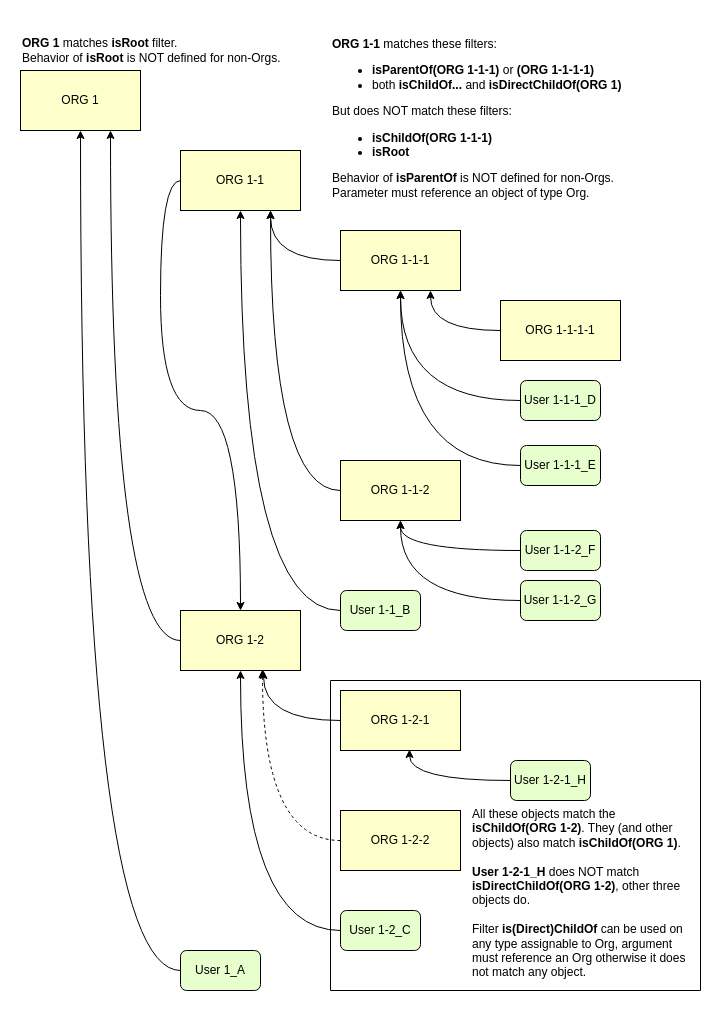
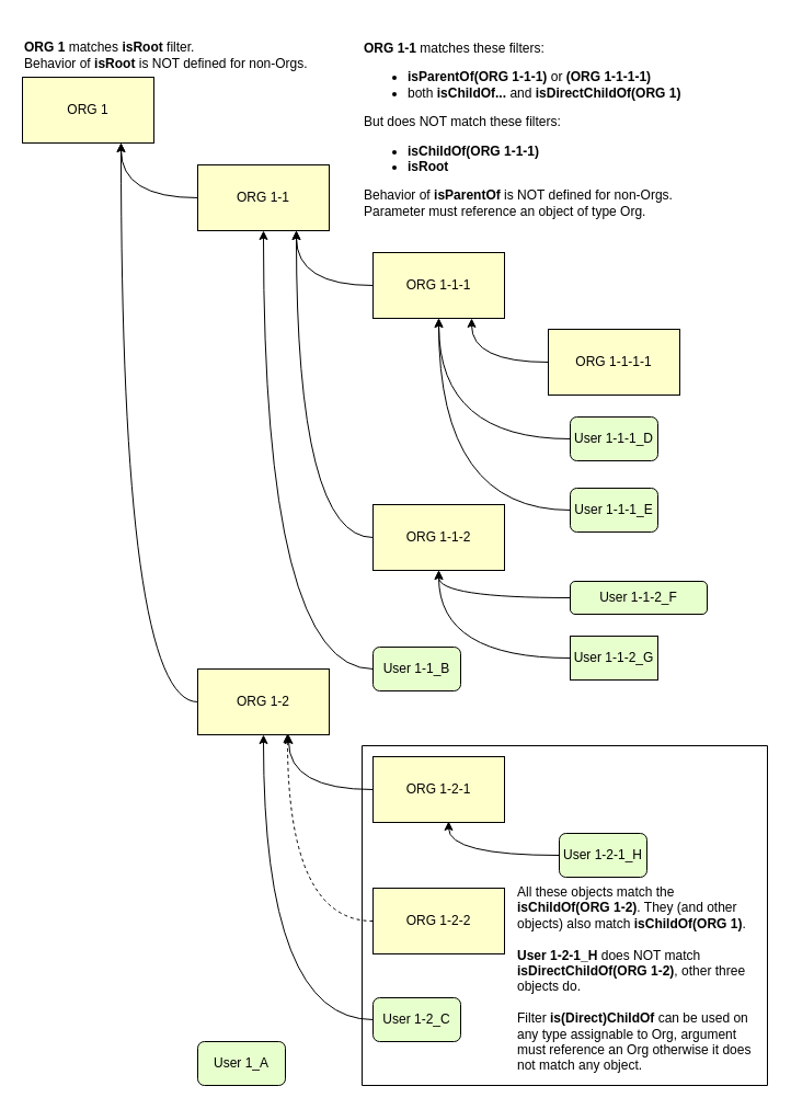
- <mxCell id="3" style="edgeStyle=orthogonalEdgeStyle;curved=1;rounded=0;orthogonalLoop=1;jettySize=auto;html=1;exitX=0;exitY=0.5;exitDx=0;exitDy=0;" parent="1" source="4" target="6" edge="1"><mxGeometry relative="1" as="geometry" /></mxCell>
+ <mxCell id="3" style="edgeStyle=orthogonalEdgeStyle;curved=1;rounded=0;orthogonalLoop=1;jettySize=auto;html=1;exitX=0;exitY=0.5;exitDx=0;exitDy=0;entryX=0.75;entryY=1;entryDx=0;entryDy=0;" parent="1" source="4" target="2" edge="1"><mxGeometry relative="1" as="geometry" /></mxCell>
- <mxCell id="26" value="&lt;div&gt;User 1-1-2_F&lt;/div&gt;" style="rounded=1;whiteSpace=wrap;html=1;fillColor=#E6FFCC;" parent="1" vertex="1"><mxGeometry x="520" y="530" width="80" height="40" as="geometry" /></mxCell>
+ <mxCell id="26" value="&lt;div&gt;User 1-1-2_F&lt;/div&gt;" style="rounded=1;whiteSpace=wrap;html=1;fillColor=#E6FFCC;" parent="1" vertex="1"><mxGeometry x="520" y="530" width="125" height="30" as="geometry" /></mxCell>
- <mxCell id="15" style="edgeStyle=orthogonalEdgeStyle;curved=1;rounded=0;orthogonalLoop=1;jettySize=auto;html=1;exitX=0;exitY=0.5;exitDx=0;exitDy=0;entryX=0.5;entryY=1;entryDx=0;entryDy=0;strokeWidth=1;" parent="1" source="16" target="2" edge="1"><mxGeometry relative="1" as="geometry" /></mxCell>
- <mxCell id="28" value="&lt;div&gt;User 1-1-2_G&lt;/div&gt;" style="rounded=1;whiteSpace=wrap;html=1;fillColor=#E6FFCC;" parent="1" vertex="1"><mxGeometry x="520" y="580" width="80" height="40" as="geometry" /></mxCell>
+ <mxCell id="28" value="&lt;div&gt;User 1-1-2_G&lt;/div&gt;" style="whiteSpace=wrap;html=1;fillColor=#E6FFCC;rounded=0;" parent="1" vertex="1"><mxGeometry x="520" y="580" width="80" height="40" as="geometry" /></mxCell>
